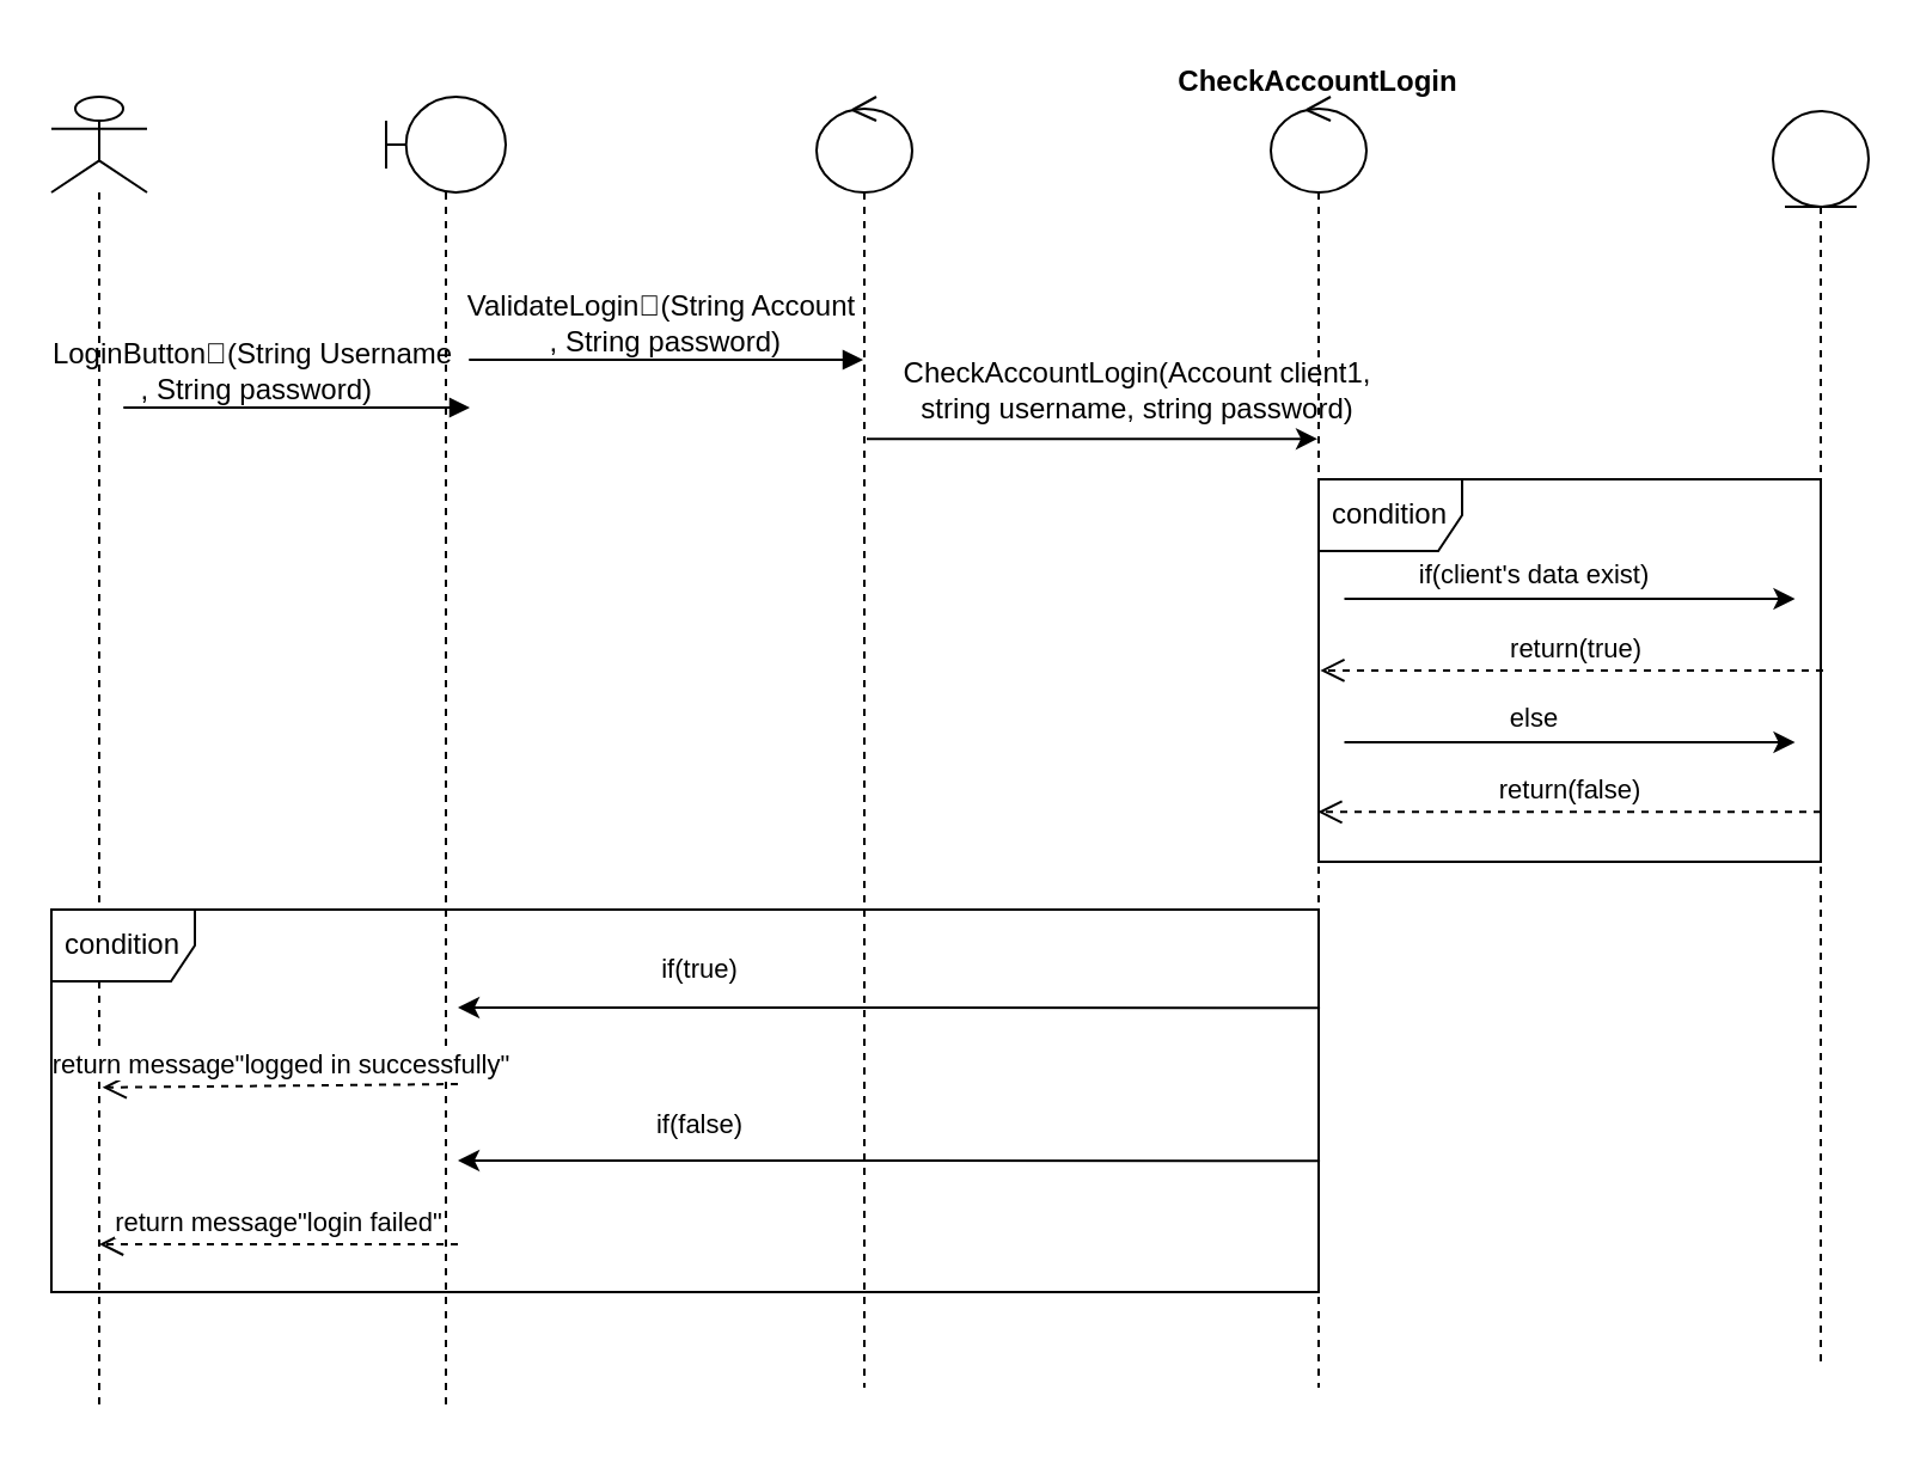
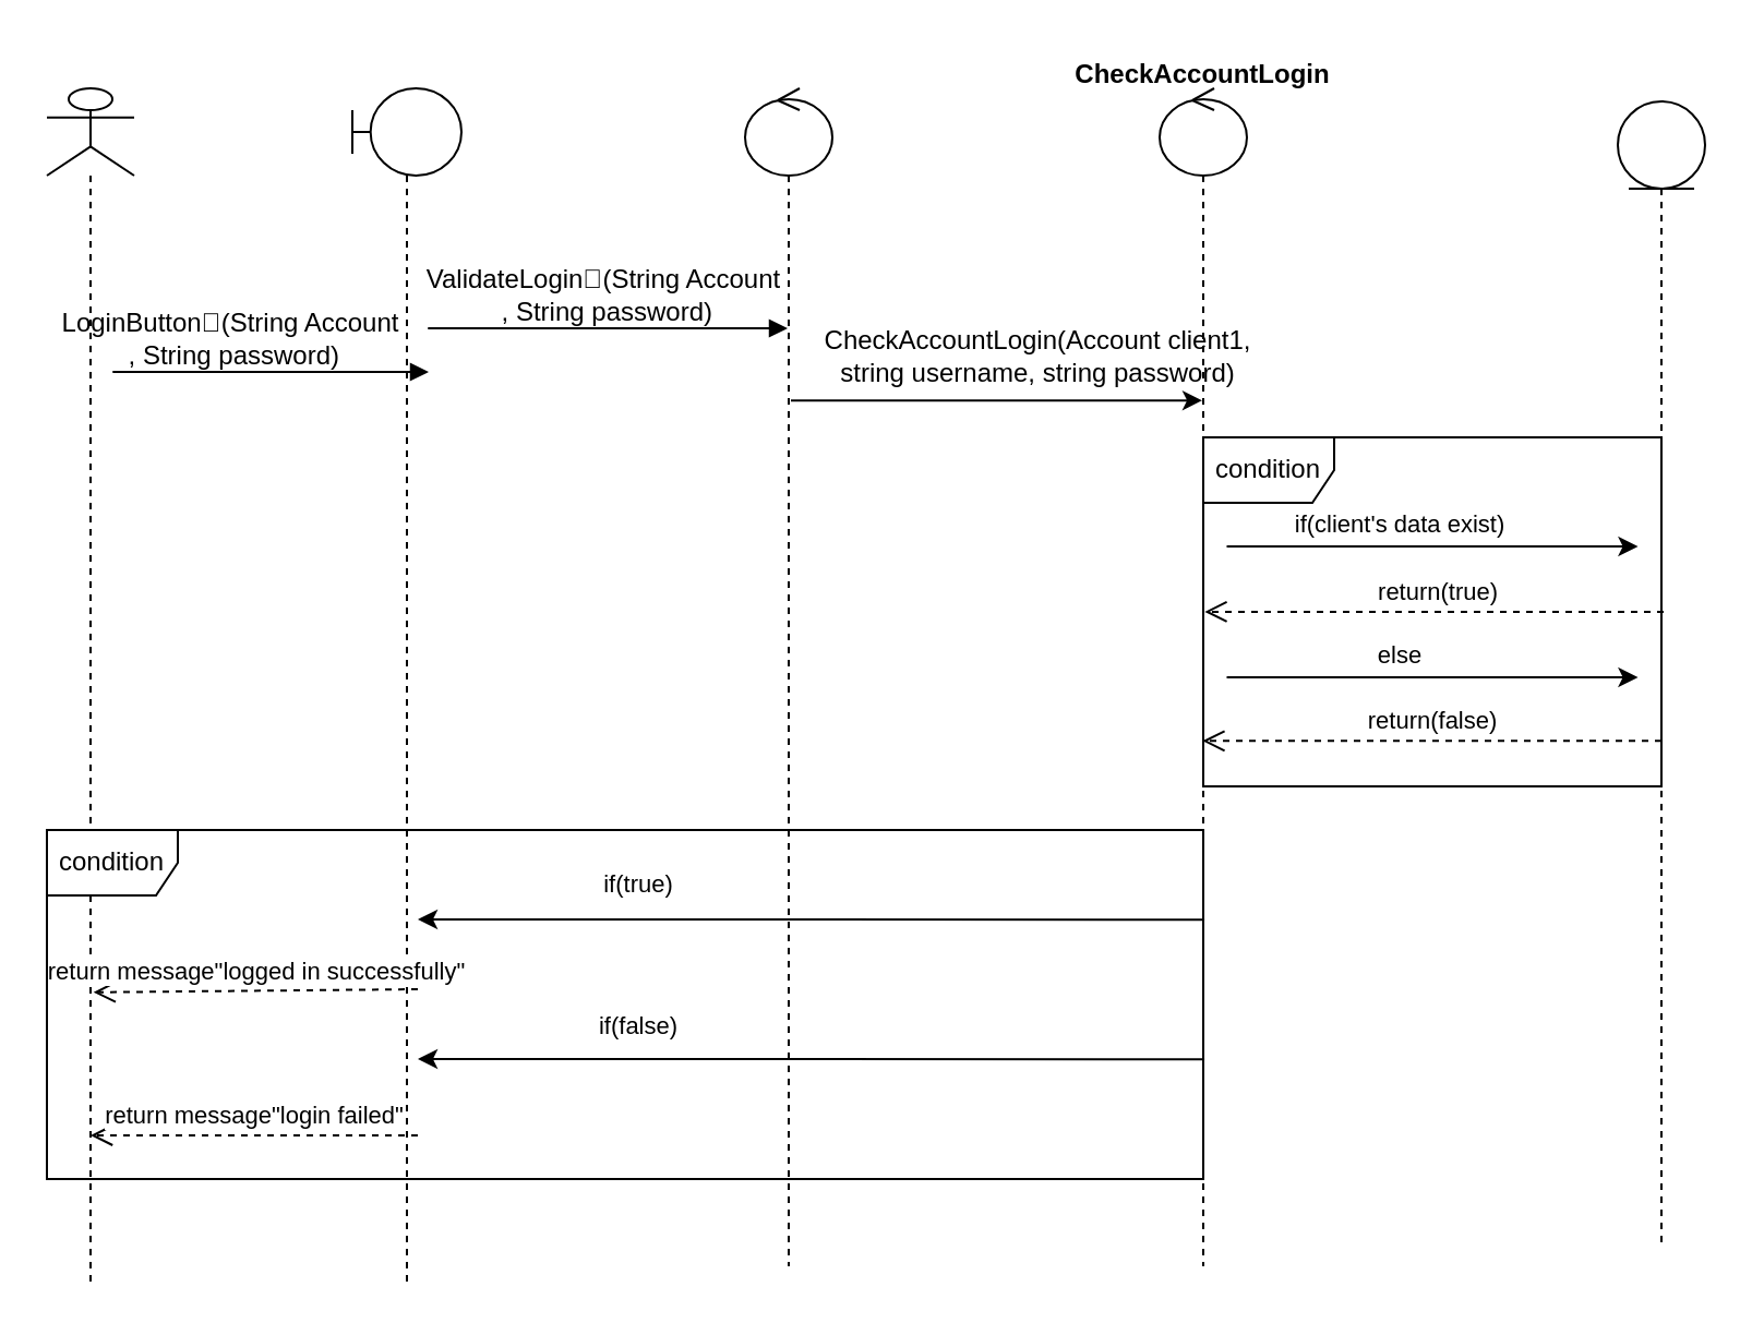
- <mxCell id="6" value="LoginButton(ٍString Username&lt;br&gt;&amp;nbsp;, String password)" style="text;html=1;align=center;verticalAlign=middle;resizable=0;points=[];autosize=1;strokeColor=none;fillColor=none;" parent="1" vertex="1"><mxGeometry x="20" y="140" width="170" height="30" as="geometry" /></mxCell>
+ <mxCell id="6" value="LoginButton(ٍString Account&lt;br&gt;&amp;nbsp;, String password)" style="text;html=1;align=center;verticalAlign=middle;resizable=0;points=[];autosize=1;strokeColor=none;fillColor=none;" parent="1" vertex="1"><mxGeometry x="20" y="140" width="170" height="30" as="geometry" /></mxCell>
